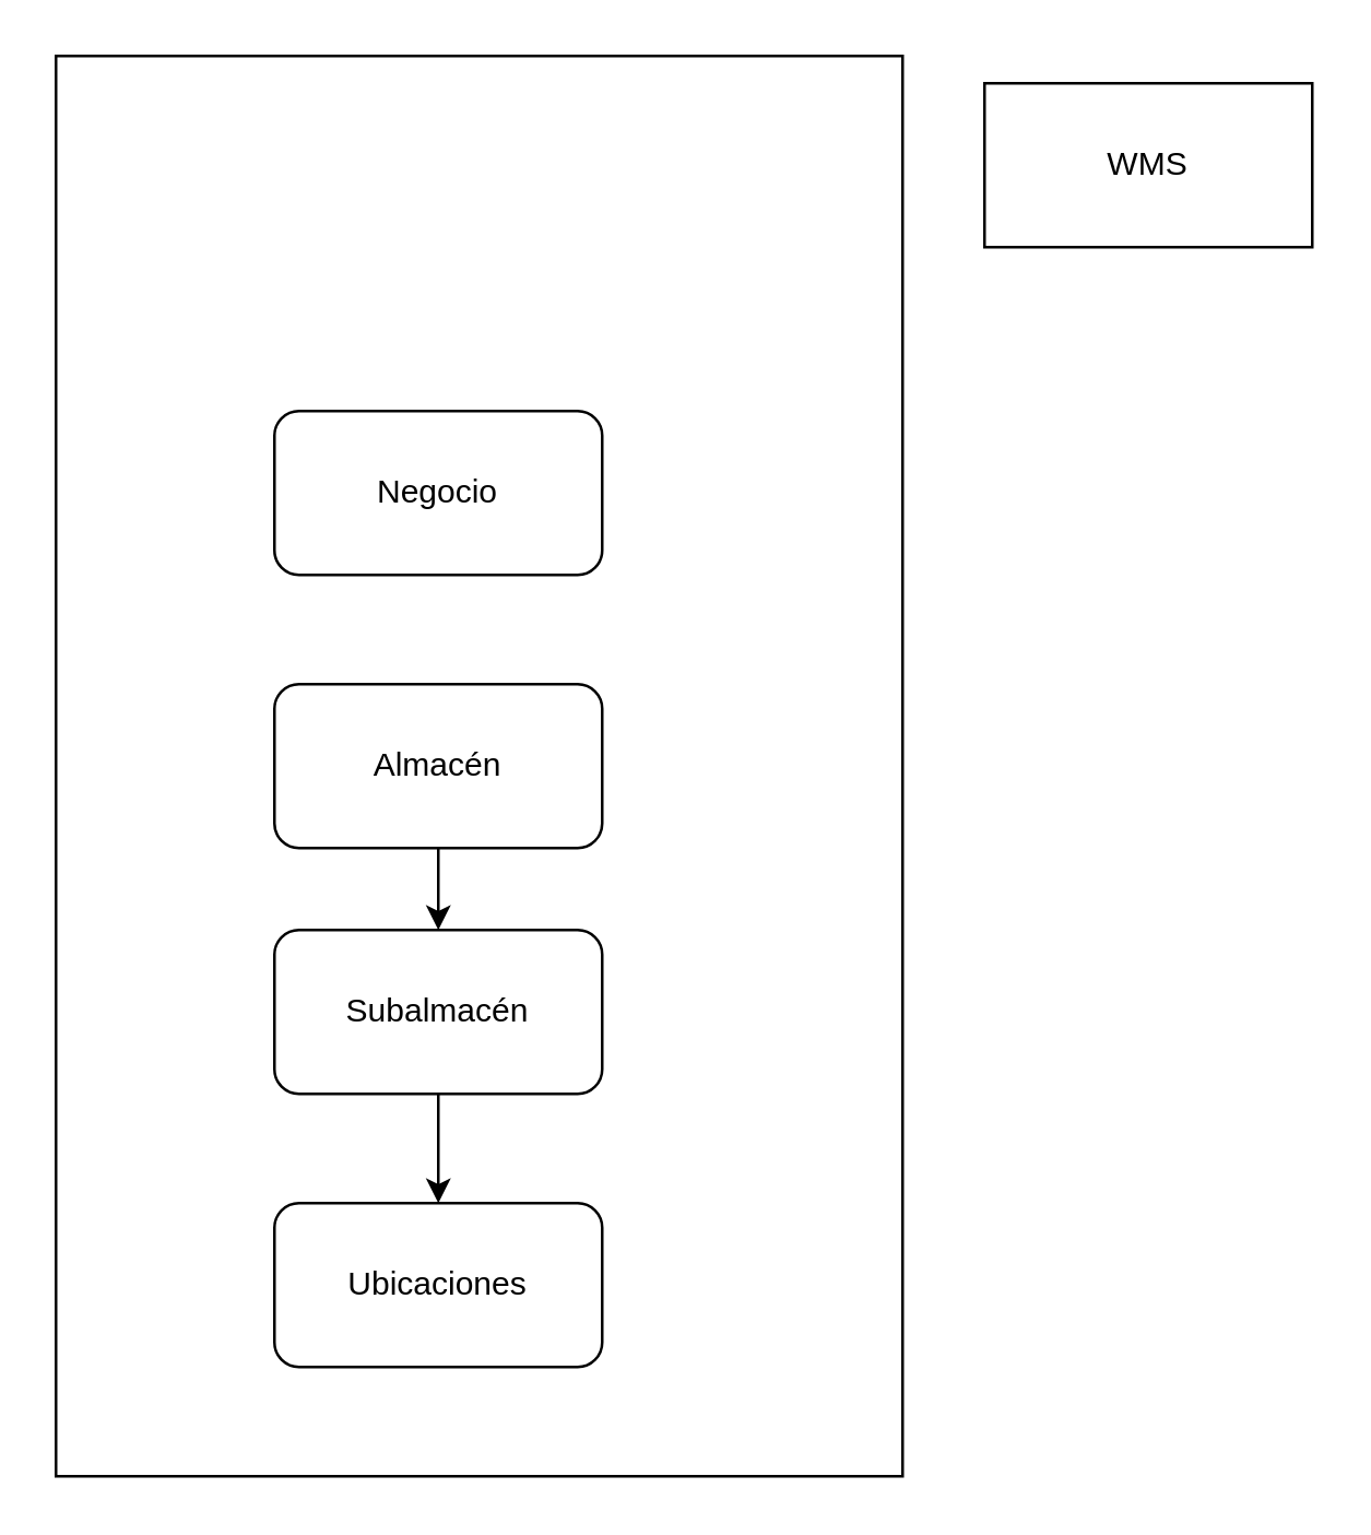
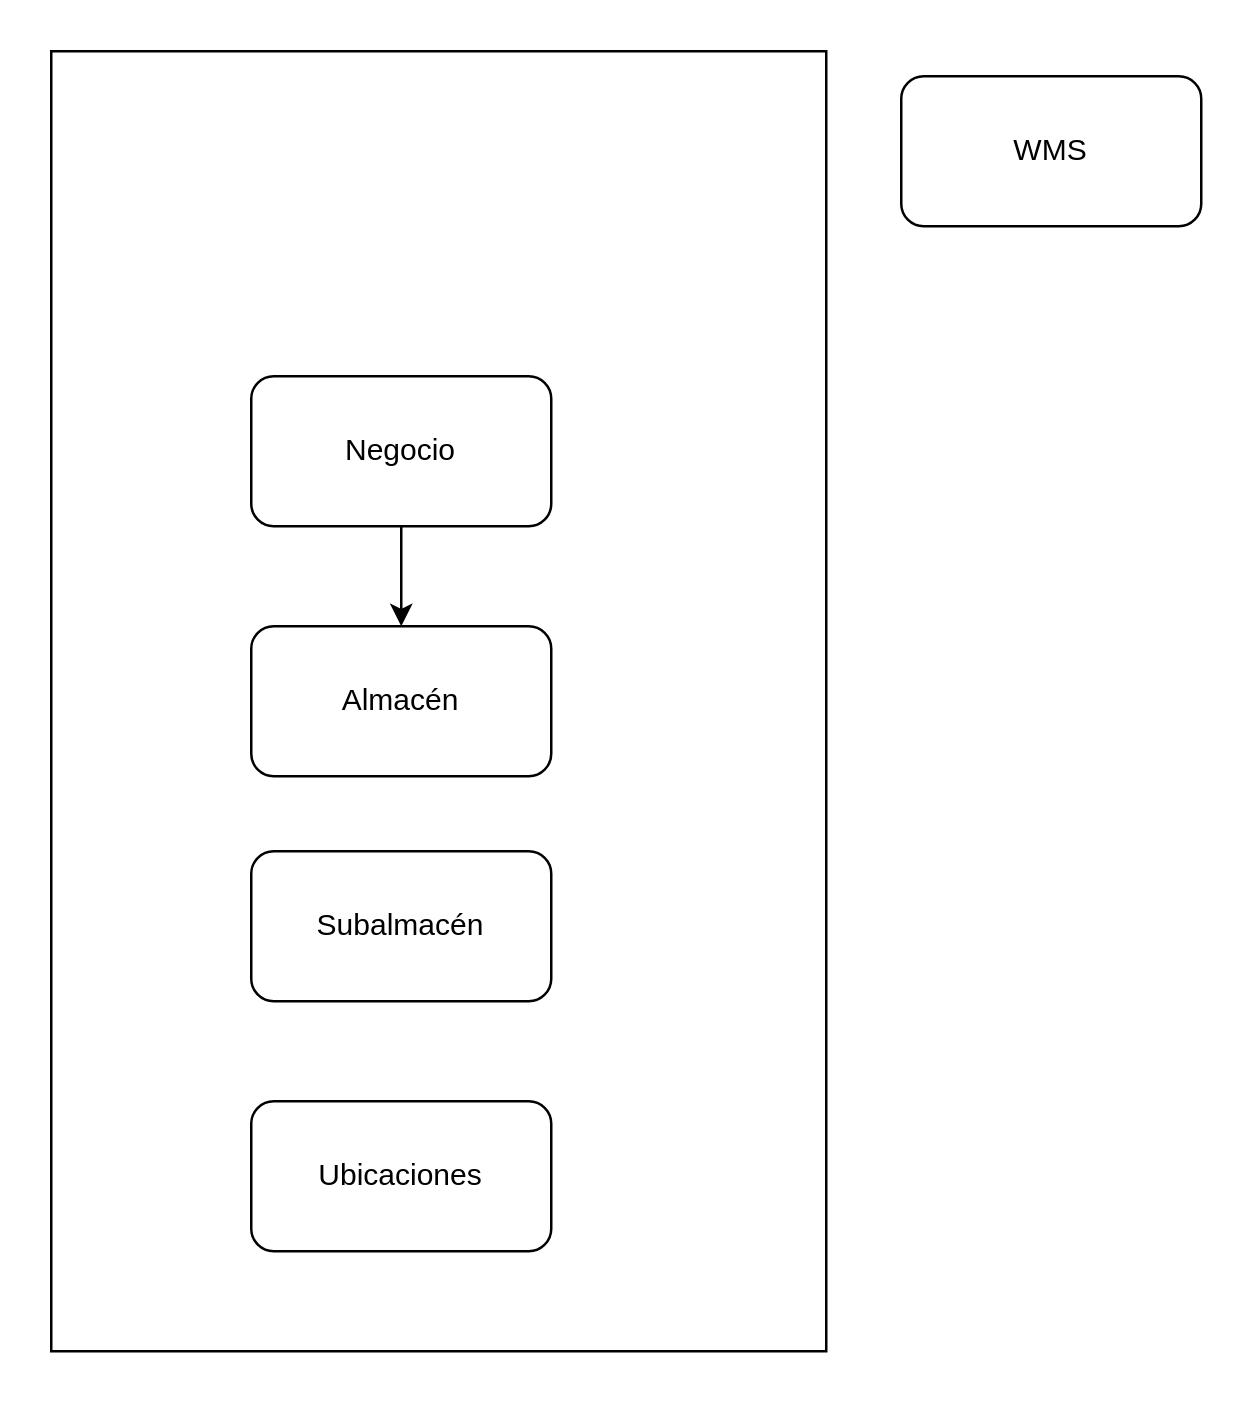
- <mxCell id="10" value="WMS" style="rounded=0;whiteSpace=wrap;html=1;" vertex="1" parent="1"><mxGeometry x="360" y="30" width="120" height="60" as="geometry" /></mxCell>
+ <mxCell id="10" value="WMS" style="whiteSpace=wrap;html=1;rounded=1;" vertex="1" parent="1"><mxGeometry x="360" y="30" width="120" height="60" as="geometry" /></mxCell>
+ <mxCell id="3" value="" style="edgeStyle=orthogonalEdgeStyle;rounded=0;orthogonalLoop=1;jettySize=auto;html=1;" edge="1" parent="1" source="4" target="6"><mxGeometry relative="1" as="geometry" /></mxCell>
- <mxCell id="5" value="" style="edgeStyle=orthogonalEdgeStyle;rounded=0;orthogonalLoop=1;jettySize=auto;html=1;" edge="1" parent="1" source="6" target="8"><mxGeometry relative="1" as="geometry" /></mxCell>
- <mxCell id="7" value="" style="edgeStyle=orthogonalEdgeStyle;rounded=0;orthogonalLoop=1;jettySize=auto;html=1;" edge="1" parent="1" source="8" target="9"><mxGeometry relative="1" as="geometry" /></mxCell>
